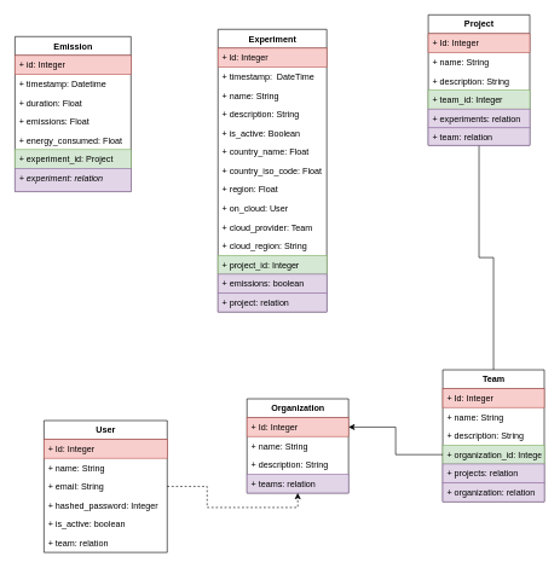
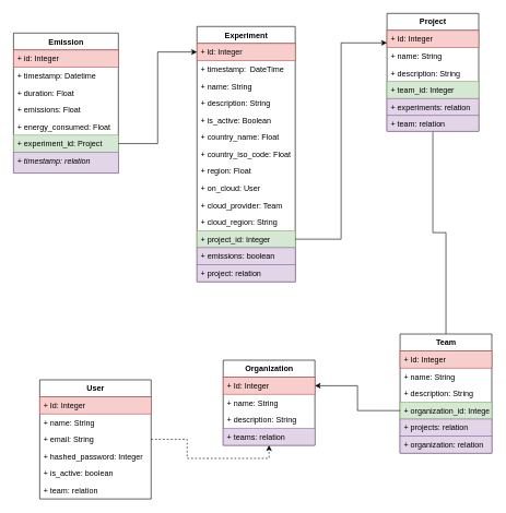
+ <mxCell id="53" style="edgeStyle=orthogonalEdgeStyle;rounded=0;orthogonalLoop=1;jettySize=auto;html=1;entryX=0;entryY=0.25;entryDx=0;entryDy=0;" parent="1" source="22" target="26" edge="1"><mxGeometry relative="1" as="geometry" /></mxCell>
+ <mxCell id="54" style="edgeStyle=orthogonalEdgeStyle;rounded=0;orthogonalLoop=1;jettySize=auto;html=1;entryX=0;entryY=0.5;entryDx=0;entryDy=0;" parent="1" source="8" target="11" edge="1"><mxGeometry relative="1" as="geometry" /></mxCell>
- <mxCell id="9" value="+ experiment: relation&#10;" style="text;strokeColor=#9673a6;fillColor=#e1d5e7;align=left;verticalAlign=top;spacingLeft=4;spacingRight=4;overflow=hidden;rotatable=0;points=[[0,0.5],[1,0.5]];portConstraint=eastwest;fontStyle=2" parent="2" vertex="1"><mxGeometry y="182" width="160" height="32" as="geometry" /></mxCell>
+ <mxCell id="9" value="+ timestamp: relation&#10;" style="text;strokeColor=#9673a6;fillColor=#e1d5e7;align=left;verticalAlign=top;spacingLeft=4;spacingRight=4;overflow=hidden;rotatable=0;points=[[0,0.5],[1,0.5]];portConstraint=eastwest;fontStyle=2" parent="2" vertex="1"><mxGeometry y="182" width="160" height="32" as="geometry" /></mxCell>
